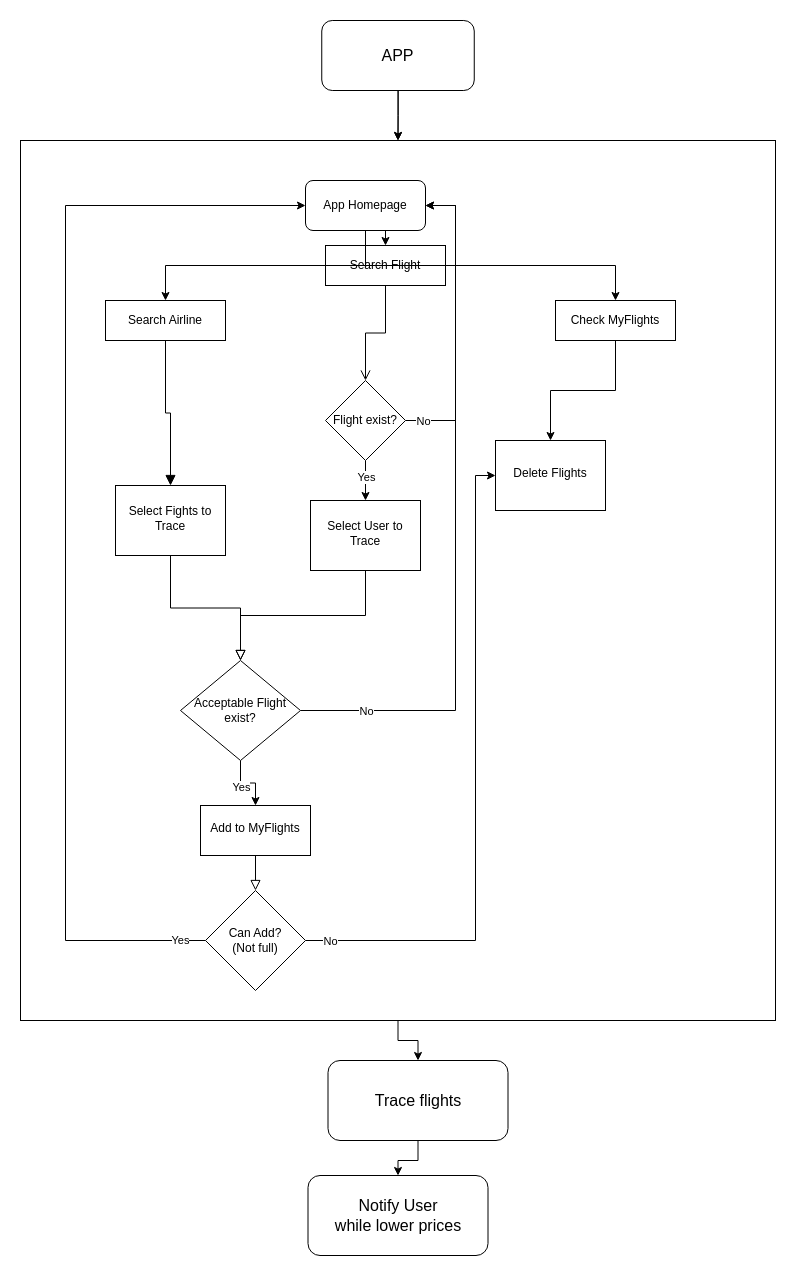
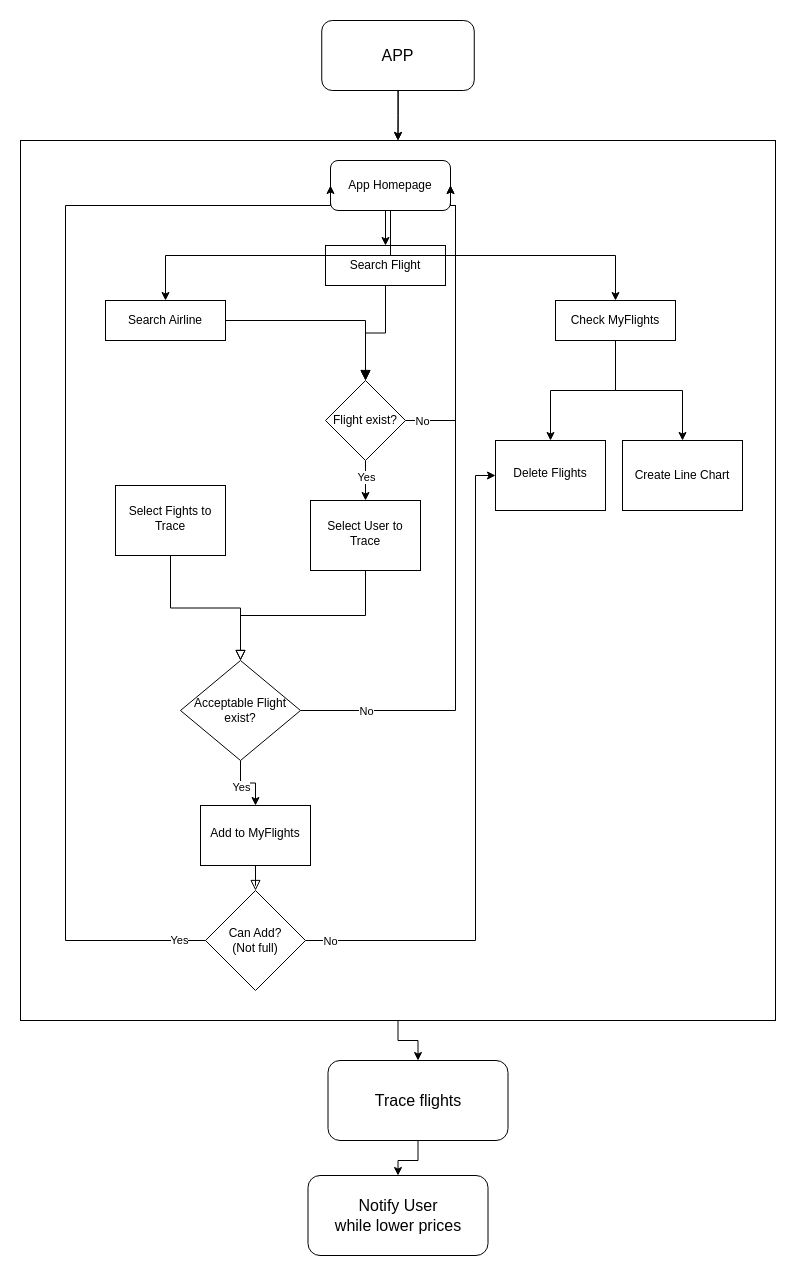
- <mxCell id="19" value="App Homepage" style="rounded=1;whiteSpace=wrap;html=1;fontSize=12;glass=0;strokeWidth=1;shadow=0;" parent="1" vertex="1"><mxGeometry x="305" y="180" width="120" height="50" as="geometry" /></mxCell>
+ <mxCell id="19" value="App Homepage" style="rounded=1;whiteSpace=wrap;html=1;fontSize=12;glass=0;strokeWidth=1;shadow=0;" parent="1" vertex="1"><mxGeometry x="330" y="160" width="120" height="50" as="geometry" /></mxCell>
- <mxCell id="12" value="" style="rounded=0;html=1;jettySize=auto;orthogonalLoop=1;fontSize=11;endArrow=open;endFill=1;endSize=8;strokeWidth=1;shadow=0;labelBackgroundColor=none;edgeStyle=orthogonalEdgeStyle;" parent="1" source="13" target="24" edge="1"><mxGeometry relative="1" as="geometry" /></mxCell>
+ <mxCell id="12" value="" style="rounded=0;html=1;jettySize=auto;orthogonalLoop=1;fontSize=11;endArrow=classic;endFill=1;endSize=8;strokeWidth=1;shadow=0;labelBackgroundColor=none;edgeStyle=orthogonalEdgeStyle;" parent="1" source="13" target="24" edge="1"><mxGeometry relative="1" as="geometry" /></mxCell>
+ <mxCell id="36" style="edgeStyle=orthogonalEdgeStyle;rounded=0;orthogonalLoop=1;jettySize=auto;html=1;entryX=0.5;entryY=0;entryDx=0;entryDy=0;" parent="1" source="37" target="43" edge="1"><mxGeometry relative="1" as="geometry" /></mxCell>
- <mxCell id="4" value="" style="rounded=0;html=1;jettySize=auto;orthogonalLoop=1;fontSize=11;endArrow=block;endFill=1;endSize=8;strokeWidth=1;shadow=0;labelBackgroundColor=none;edgeStyle=orthogonalEdgeStyle;" parent="1" source="5" target="7" edge="1"><mxGeometry relative="1" as="geometry" /></mxCell>
+ <mxCell id="4" value="" style="rounded=0;html=1;jettySize=auto;orthogonalLoop=1;fontSize=11;endArrow=block;endFill=1;endSize=8;strokeWidth=1;shadow=0;labelBackgroundColor=none;edgeStyle=orthogonalEdgeStyle;" parent="1" source="5" target="24" edge="1"><mxGeometry relative="1" as="geometry" /></mxCell>
+ <mxCell id="43" value="Create Line Chart" style="rounded=0;whiteSpace=wrap;html=1;" parent="1" vertex="1"><mxGeometry x="622" y="440" width="120" height="70" as="geometry" /></mxCell>
- <mxCell id="9" value="Add to MyFlights" style="rounded=0;whiteSpace=wrap;html=1;shadow=0;fontFamily=Helvetica;fontSize=12;align=center;strokeWidth=1;spacing=6;spacingTop=-4;" parent="1" vertex="1"><mxGeometry x="200" y="805" width="110" height="50" as="geometry" /></mxCell>
+ <mxCell id="9" value="Add to MyFlights" style="rounded=0;whiteSpace=wrap;html=1;shadow=0;fontFamily=Helvetica;fontSize=12;align=center;strokeWidth=1;spacing=6;spacingTop=-4;" parent="1" vertex="1"><mxGeometry x="200" y="805" width="110" height="60" as="geometry" /></mxCell>
